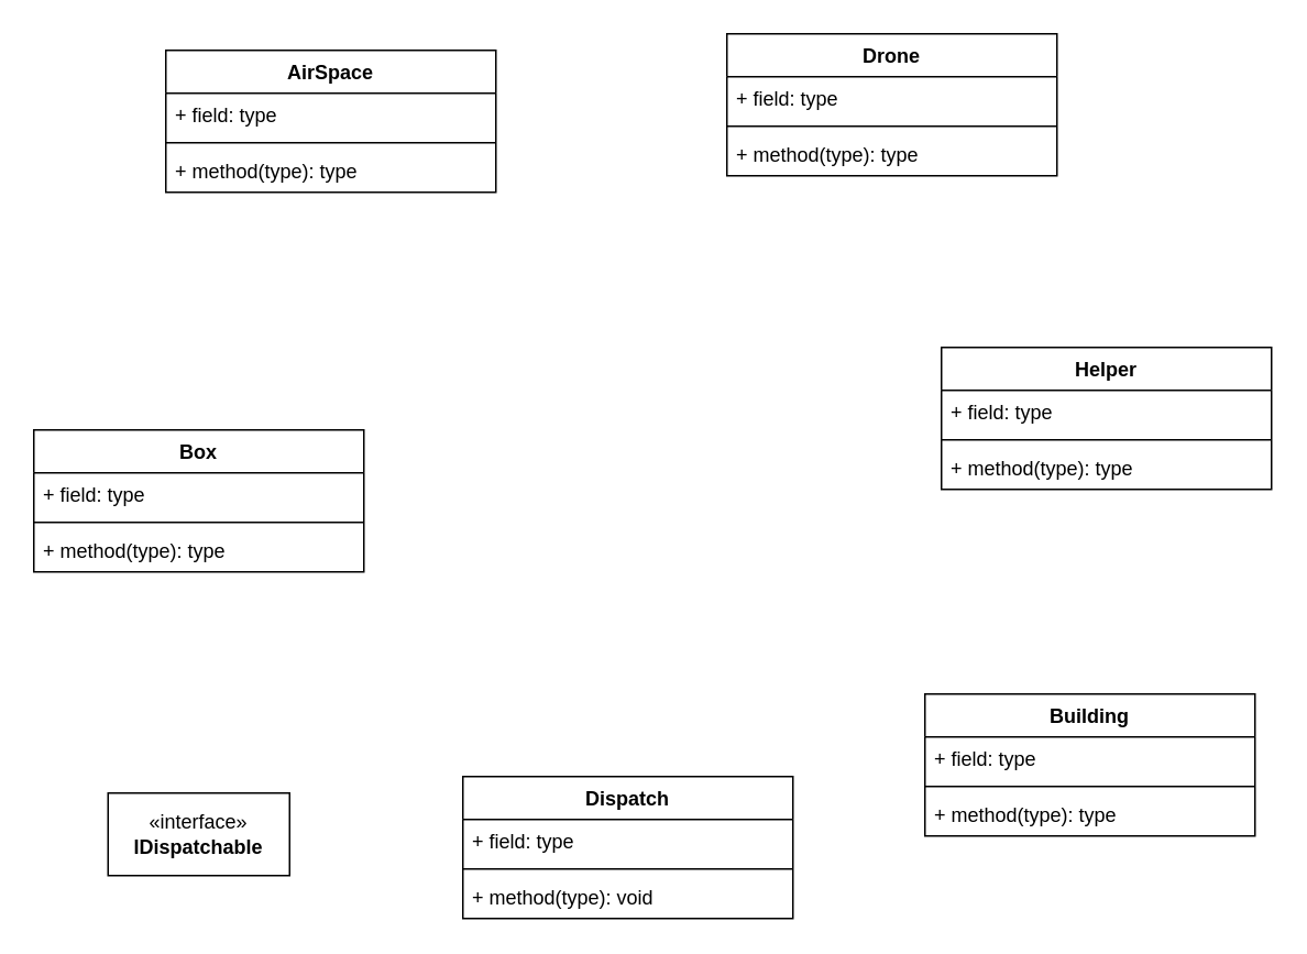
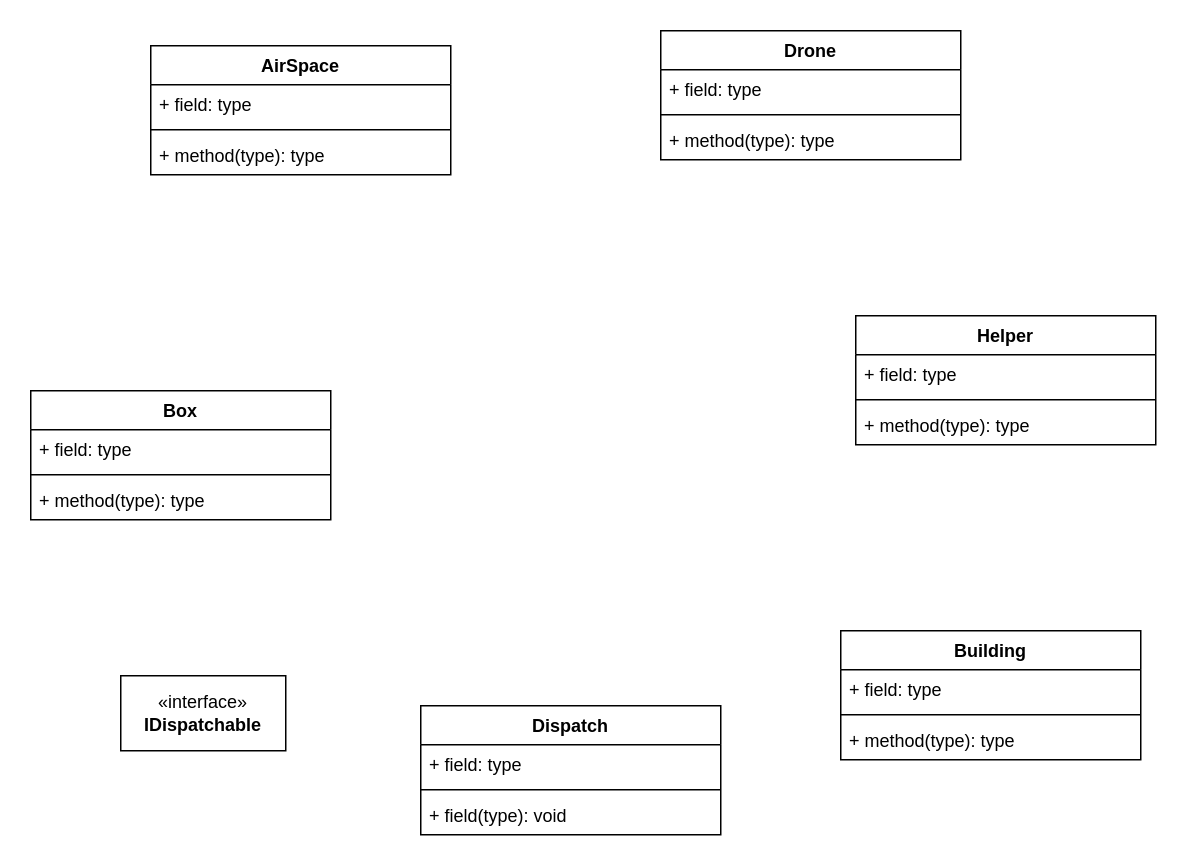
- <mxCell id="26" value="«interface»&lt;br&gt;&lt;b&gt;IDispatchable&lt;/b&gt;" style="html=1;whiteSpace=wrap;" vertex="1" parent="1"><mxGeometry x="65" y="480" width="110" height="50" as="geometry" /></mxCell>
+ <mxCell id="26" value="«interface»&lt;br&gt;&lt;b&gt;IDispatchable&lt;/b&gt;" style="html=1;whiteSpace=wrap;" vertex="1" parent="1"><mxGeometry x="80" y="450" width="110" height="50" as="geometry" /></mxCell>
- <mxCell id="21" value="+ method(type): void" style="text;strokeColor=none;fillColor=none;align=left;verticalAlign=top;spacingLeft=4;spacingRight=4;overflow=hidden;rotatable=0;points=[[0,0.5],[1,0.5]];portConstraint=eastwest;whiteSpace=wrap;html=1;" vertex="1" parent="18"><mxGeometry y="60" width="200" height="26" as="geometry" /></mxCell>
+ <mxCell id="21" value="+ field(type): void" style="text;strokeColor=none;fillColor=none;align=left;verticalAlign=top;spacingLeft=4;spacingRight=4;overflow=hidden;rotatable=0;points=[[0,0.5],[1,0.5]];portConstraint=eastwest;whiteSpace=wrap;html=1;" vertex="1" parent="18"><mxGeometry y="60" width="200" height="26" as="geometry" /></mxCell>
